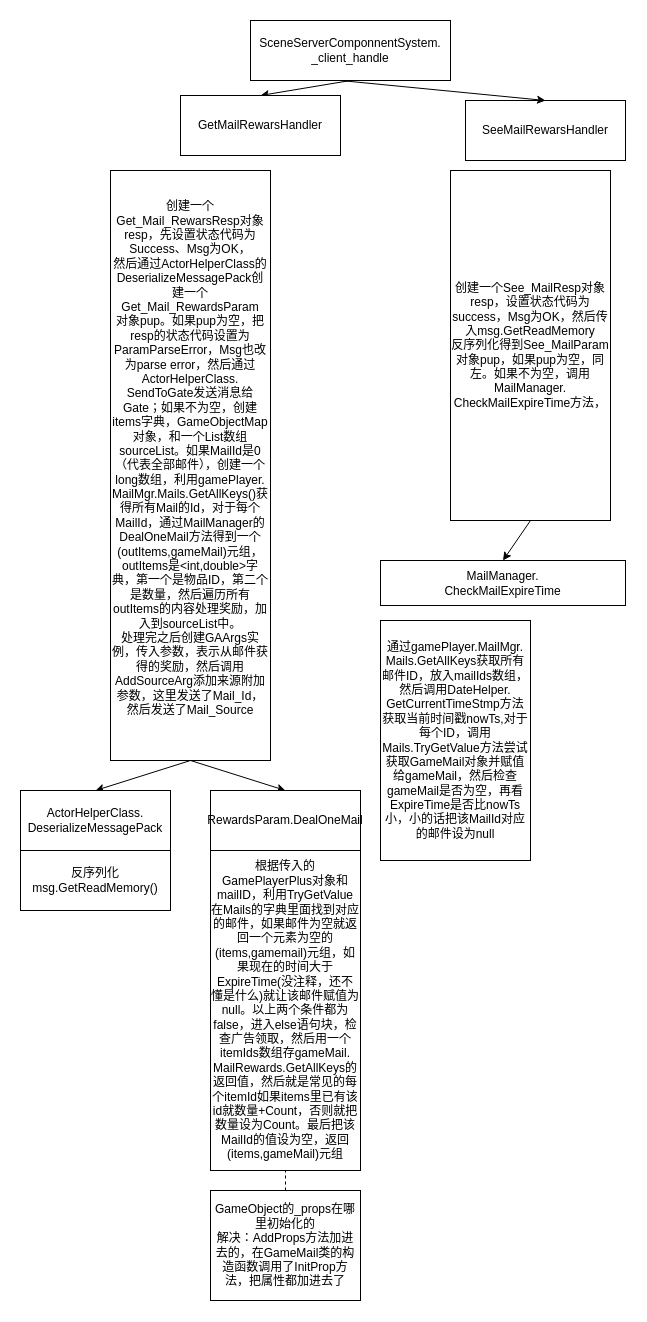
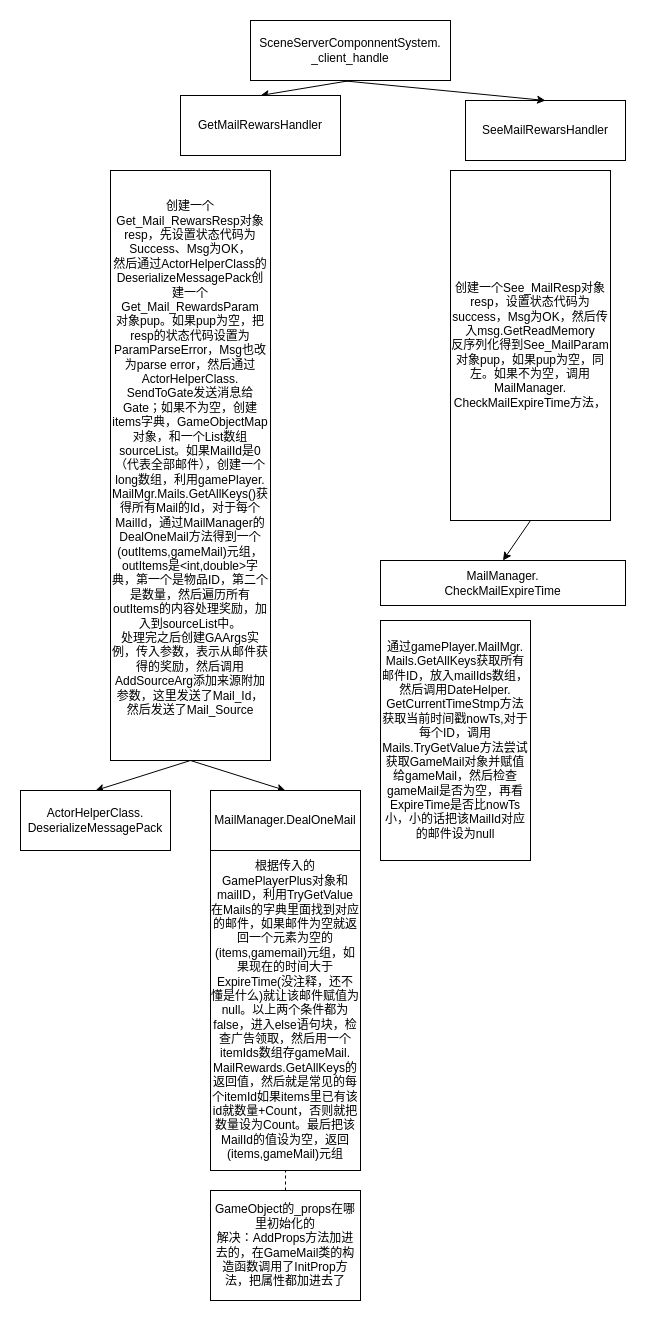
- <mxCell id="10" value="RewardsParam.DealOneMail" style="rounded=0;whiteSpace=wrap;html=1;" vertex="1" parent="1"><mxGeometry x="210" y="790" width="150" height="60" as="geometry" /></mxCell>
+ <mxCell id="10" value="MailManager.DealOneMail" style="rounded=0;whiteSpace=wrap;html=1;" vertex="1" parent="1"><mxGeometry x="210" y="790" width="150" height="60" as="geometry" /></mxCell>
- <mxCell id="8" value="反序列化msg.GetReadMemory()" style="rounded=0;whiteSpace=wrap;html=1;" vertex="1" parent="1"><mxGeometry x="20" y="850" width="150" height="60" as="geometry" /></mxCell>
